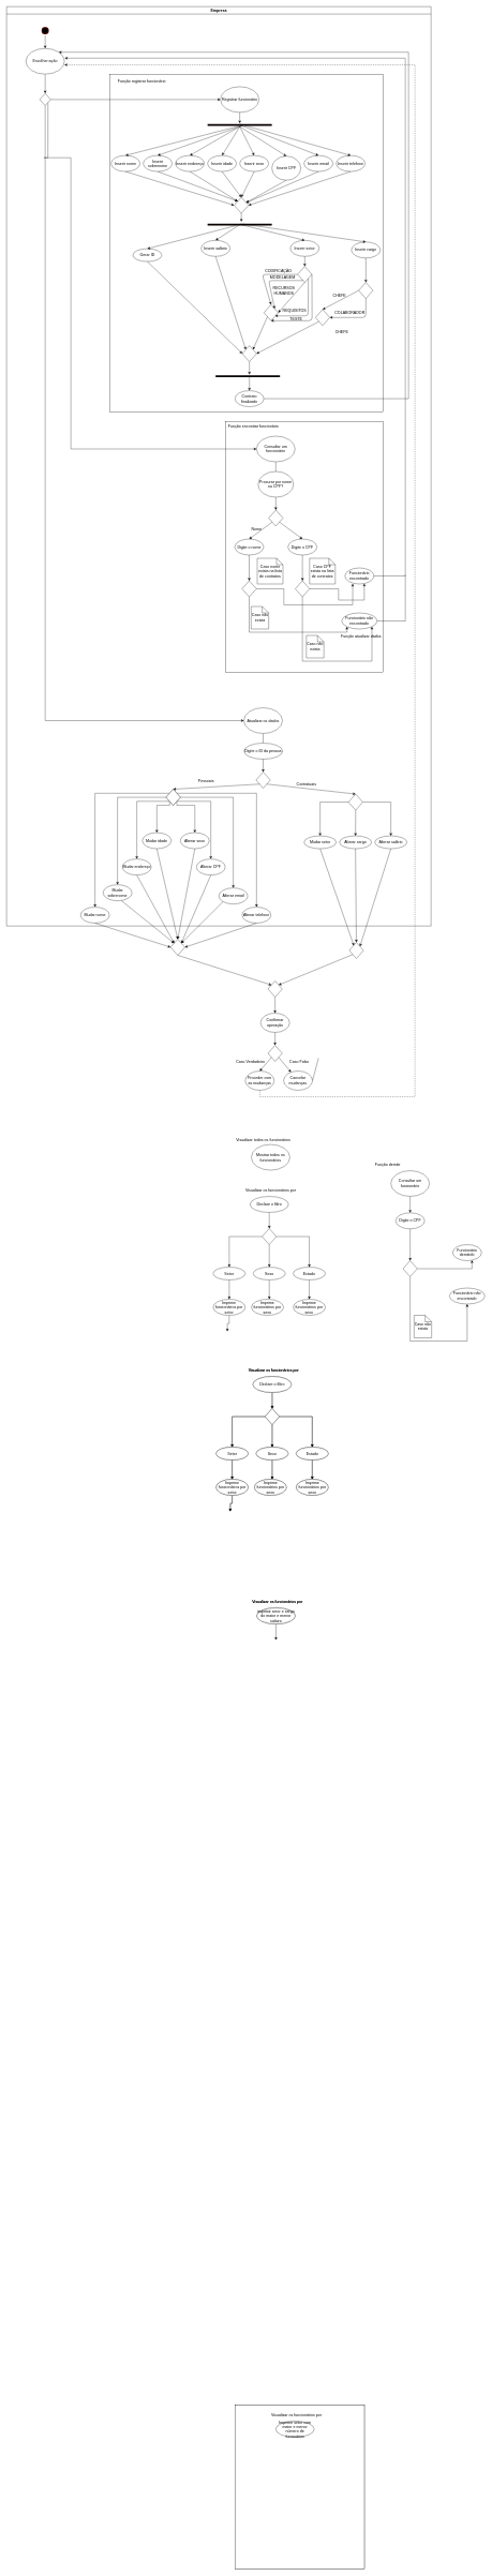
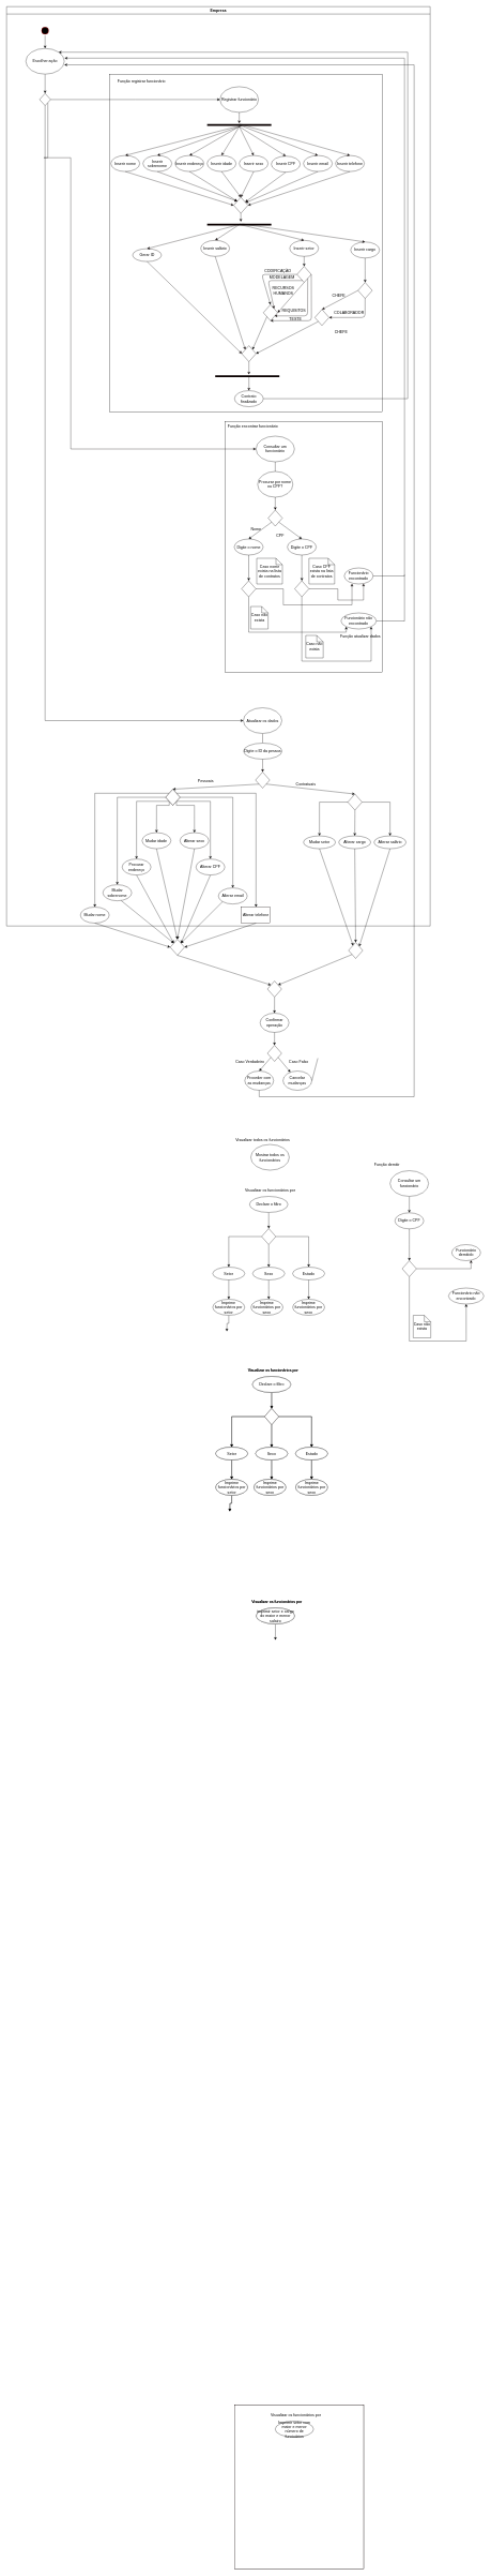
- <mxCell id="221" value="Inserir CPF" style="ellipse;whiteSpace=wrap;html=1;strokeColor=#0A0000;" vertex="1" parent="1"><mxGeometry x="845" y="485" width="90" height="75" as="geometry" /></mxCell>
+ <mxCell id="221" value="Inserir CPF" style="ellipse;whiteSpace=wrap;html=1;strokeColor=#0A0000;" vertex="1" parent="1"><mxGeometry x="845" y="485" width="90" height="50" as="geometry" /></mxCell>
- <mxCell id="176" style="edgeStyle=orthogonalEdgeStyle;rounded=0;orthogonalLoop=1;jettySize=auto;html=1;exitX=0.5;exitY=1;exitDx=0;exitDy=0;entryX=1;entryY=0.638;entryDx=0;entryDy=0;entryPerimeter=0;dashed=1;" edge="1" parent="1" source="177" target="50"><mxGeometry relative="1" as="geometry"><mxPoint x="807.647" y="3431" as="targetPoint" /><Array as="points"><mxPoint x="807" y="3411" /><mxPoint x="1290" y="3411" /><mxPoint x="1290" y="201" /></Array></mxGeometry></mxCell>
+ <mxCell id="176" style="edgeStyle=orthogonalEdgeStyle;rounded=0;orthogonalLoop=1;jettySize=auto;html=1;exitX=0.5;exitY=1;exitDx=0;exitDy=0;entryX=1;entryY=0.638;entryDx=0;entryDy=0;entryPerimeter=0;" edge="1" parent="1" source="177" target="50"><mxGeometry relative="1" as="geometry"><mxPoint x="807.647" y="3431" as="targetPoint" /><Array as="points"><mxPoint x="807" y="3411" /><mxPoint x="1290" y="3411" /><mxPoint x="1290" y="201" /></Array></mxGeometry></mxCell>
+ <mxCell id="75" value="CPF" style="text;html=1;resizable=0;autosize=1;align=center;verticalAlign=middle;points=[];fillColor=none;strokeColor=none;rounded=0;" vertex="1" parent="1"><mxGeometry x="852.25" y="1657" width="40" height="20" as="geometry" /></mxCell>
- <mxCell id="68" value="Mudar endereço" style="ellipse;whiteSpace=wrap;html=1;strokeColor=#0A0000;" vertex="1" parent="2"><mxGeometry x="360" y="2651.5" width="90" height="50" as="geometry" /></mxCell>
+ <mxCell id="68" value="Procurar endereço" style="ellipse;whiteSpace=wrap;html=1;strokeColor=#0A0000;" vertex="1" parent="2"><mxGeometry x="360" y="2651.5" width="90" height="50" as="geometry" /></mxCell>
- <mxCell id="66" value="Alterar telefone" style="ellipse;whiteSpace=wrap;html=1;strokeColor=#0A0000;" vertex="1" parent="2"><mxGeometry x="732.25" y="2801" width="90" height="50" as="geometry" /></mxCell>
+ <mxCell id="66" value="Alterar telefone" style="whiteSpace=wrap;html=1;strokeColor=#0A0000;rounded=0;" vertex="1" parent="2"><mxGeometry x="732.25" y="2801" width="90" height="50" as="geometry" /></mxCell>
